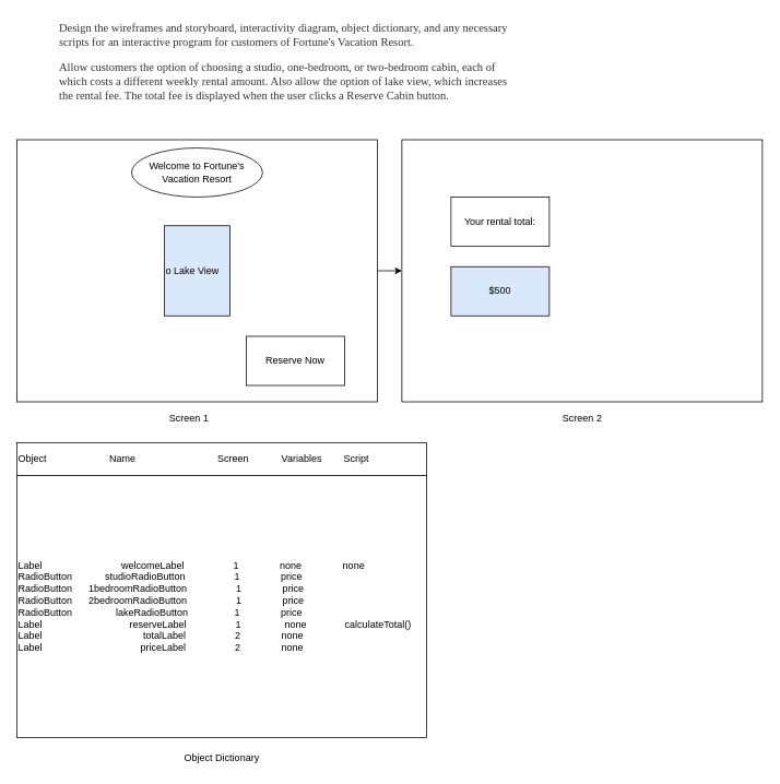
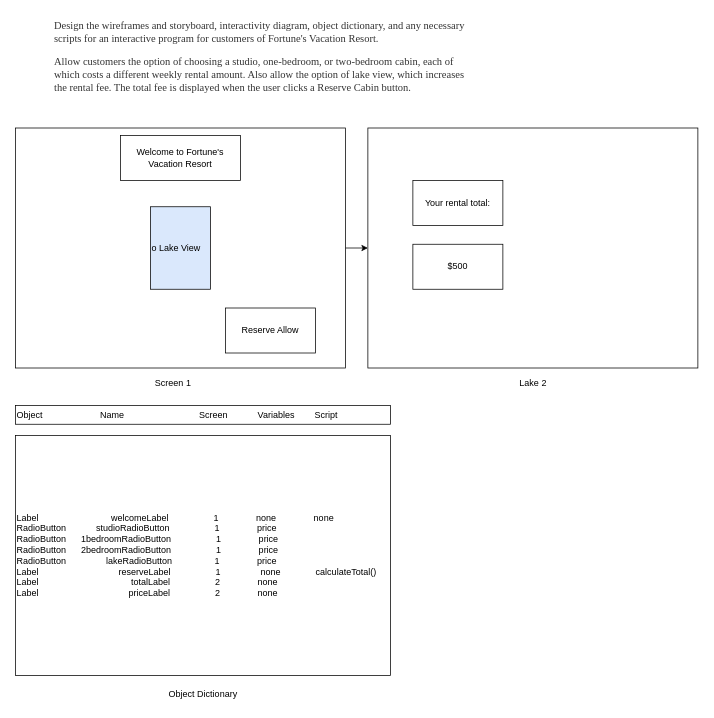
- <mxCell id="12" value="Welcome to Fortune's Vacation Resort" style="ellipse;whiteSpace=wrap;html=1;" vertex="1" parent="1"><mxGeometry x="160" y="180" width="160" height="60" as="geometry" /></mxCell>
+ <mxCell id="12" value="Welcome to Fortune's Vacation Resort" style="whiteSpace=wrap;html=1;" vertex="1" parent="1"><mxGeometry x="160" y="180" width="160" height="60" as="geometry" /></mxCell>
- <mxCell id="14" value="$500" style="whiteSpace=wrap;html=1;fillColor=#dae8fc;" vertex="1" parent="1"><mxGeometry x="550" y="325" width="120" height="60" as="geometry" /></mxCell>
+ <mxCell id="14" value="$500" style="whiteSpace=wrap;html=1;" vertex="1" parent="1"><mxGeometry x="550" y="325" width="120" height="60" as="geometry" /></mxCell>
- <mxCell id="11" value="Reserve Now" style="whiteSpace=wrap;html=1;" vertex="1" parent="1"><mxGeometry x="300" y="410" width="120" height="60" as="geometry" /></mxCell>
+ <mxCell id="11" value="Reserve Allow" style="whiteSpace=wrap;html=1;" vertex="1" parent="1"><mxGeometry x="300" y="410" width="120" height="60" as="geometry" /></mxCell>
- <mxCell id="7" value="Screen 2" style="text;html=1;align=center;verticalAlign=middle;resizable=0;points=[];autosize=1;strokeColor=none;fillColor=none;" vertex="1" parent="1"><mxGeometry x="680" y="500" width="60" height="20" as="geometry" /></mxCell>
+ <mxCell id="7" value="Lake 2" style="text;html=1;align=center;verticalAlign=middle;resizable=0;points=[];autosize=1;strokeColor=none;fillColor=none;" vertex="1" parent="1"><mxGeometry x="680" y="500" width="60" height="20" as="geometry" /></mxCell>
- <mxCell id="9" value="Object&amp;nbsp; &amp;nbsp; &amp;nbsp; &amp;nbsp; &amp;nbsp; &amp;nbsp; &amp;nbsp; &amp;nbsp; &amp;nbsp; &amp;nbsp; &amp;nbsp; &amp;nbsp;Name&amp;nbsp; &amp;nbsp; &amp;nbsp; &amp;nbsp; &amp;nbsp; &amp;nbsp; &amp;nbsp; &amp;nbsp; &amp;nbsp; &amp;nbsp; &amp;nbsp; &amp;nbsp; &amp;nbsp; &amp;nbsp; &amp;nbsp; Screen&amp;nbsp; &amp;nbsp; &amp;nbsp; &amp;nbsp; &amp;nbsp; &amp;nbsp; Variables&amp;nbsp; &amp;nbsp; &amp;nbsp; &amp;nbsp; Script" style="whiteSpace=wrap;html=1;align=left;" vertex="1" parent="1"><mxGeometry x="20" y="540" width="500" height="40" as="geometry" /></mxCell>
+ <mxCell id="9" value="Object&amp;nbsp; &amp;nbsp; &amp;nbsp; &amp;nbsp; &amp;nbsp; &amp;nbsp; &amp;nbsp; &amp;nbsp; &amp;nbsp; &amp;nbsp; &amp;nbsp; &amp;nbsp;Name&amp;nbsp; &amp;nbsp; &amp;nbsp; &amp;nbsp; &amp;nbsp; &amp;nbsp; &amp;nbsp; &amp;nbsp; &amp;nbsp; &amp;nbsp; &amp;nbsp; &amp;nbsp; &amp;nbsp; &amp;nbsp; &amp;nbsp; Screen&amp;nbsp; &amp;nbsp; &amp;nbsp; &amp;nbsp; &amp;nbsp; &amp;nbsp; Variables&amp;nbsp; &amp;nbsp; &amp;nbsp; &amp;nbsp; Script" style="whiteSpace=wrap;html=1;align=left;" vertex="1" parent="1"><mxGeometry x="20" y="540" width="500" height="25" as="geometry" /></mxCell>
